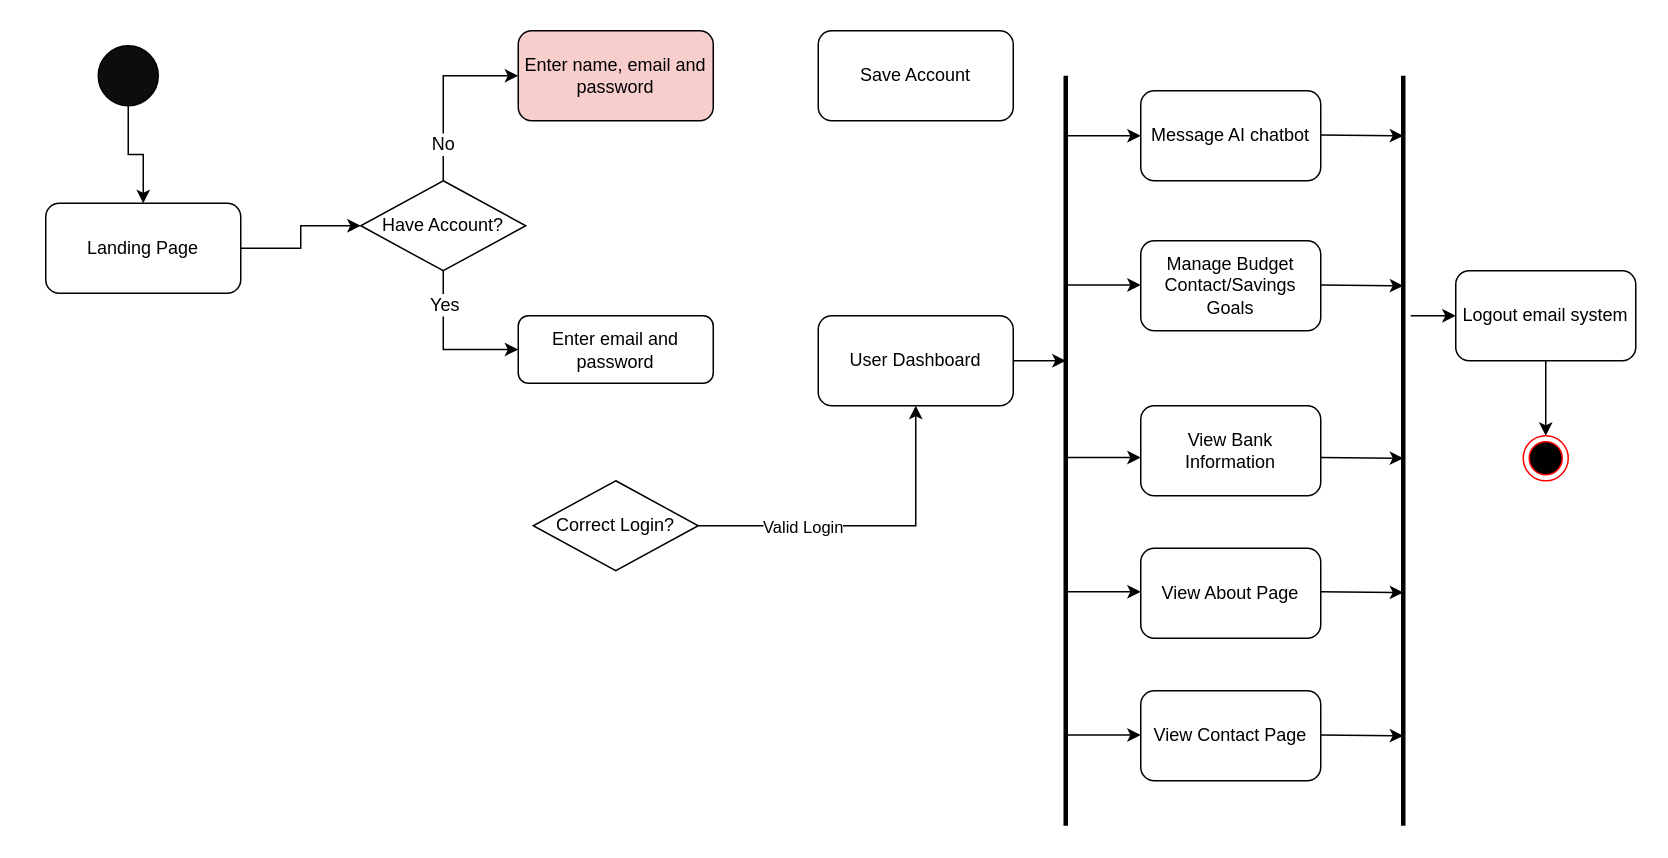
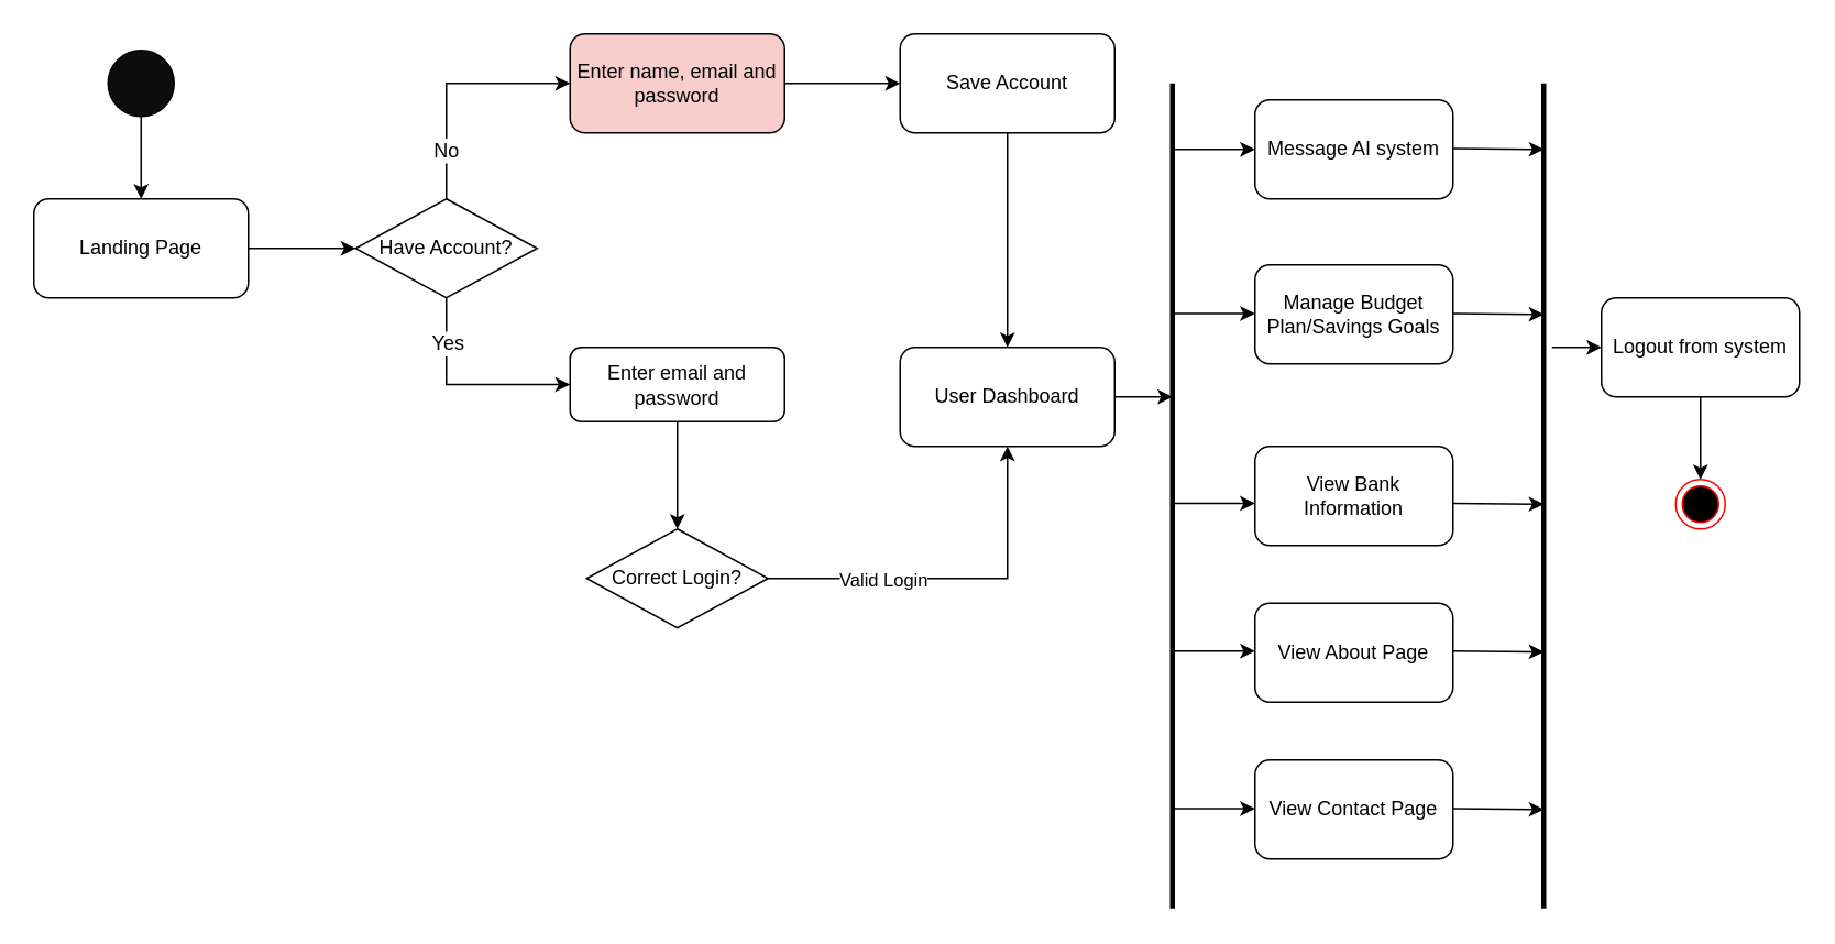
+ <mxCell id="11" style="edgeStyle=orthogonalEdgeStyle;rounded=0;orthogonalLoop=1;jettySize=auto;html=1;exitX=1;exitY=0.5;exitDx=0;exitDy=0;entryX=0;entryY=0.5;entryDx=0;entryDy=0;" edge="1" parent="1" source="12" target="21"><mxGeometry relative="1" as="geometry" /></mxCell>
- <mxCell id="23" value="Message AI chatbot" style="rounded=1;whiteSpace=wrap;html=1;" vertex="1" parent="1"><mxGeometry x="760" y="60" width="120" height="60" as="geometry" /></mxCell>
+ <mxCell id="23" value="Message AI system" style="rounded=1;whiteSpace=wrap;html=1;" vertex="1" parent="1"><mxGeometry x="760" y="60" width="120" height="60" as="geometry" /></mxCell>
+ <mxCell id="20" style="edgeStyle=orthogonalEdgeStyle;rounded=0;orthogonalLoop=1;jettySize=auto;html=1;exitX=0.5;exitY=1;exitDx=0;exitDy=0;entryX=0.5;entryY=0;entryDx=0;entryDy=0;" edge="1" parent="1" source="21" target="19"><mxGeometry relative="1" as="geometry" /></mxCell>
- <mxCell id="10" value="Have Account?" style="rhombus;whiteSpace=wrap;html=1;" vertex="1" parent="1"><mxGeometry x="240" y="120" width="110" height="60" as="geometry" /></mxCell>
+ <mxCell id="10" value="Have Account?" style="rhombus;whiteSpace=wrap;html=1;" vertex="1" parent="1"><mxGeometry x="215" y="120" width="110" height="60" as="geometry" /></mxCell>
- <mxCell id="5" value="Landing Page" style="rounded=1;whiteSpace=wrap;html=1;" vertex="1" parent="1"><mxGeometry x="30" y="135" width="130" height="60" as="geometry" /></mxCell>
+ <mxCell id="5" value="Landing Page" style="rounded=1;whiteSpace=wrap;html=1;" vertex="1" parent="1"><mxGeometry x="20" y="120" width="130" height="60" as="geometry" /></mxCell>
- <mxCell id="25" value="Manage Budget Contact/Savings Goals" style="rounded=1;whiteSpace=wrap;html=1;" vertex="1" parent="1"><mxGeometry x="760" y="160" width="120" height="60" as="geometry" /></mxCell>
+ <mxCell id="25" value="Manage Budget Plan/Savings Goals" style="rounded=1;whiteSpace=wrap;html=1;" vertex="1" parent="1"><mxGeometry x="760" y="160" width="120" height="60" as="geometry" /></mxCell>
- <mxCell id="35" value="Logout email system" style="rounded=1;whiteSpace=wrap;html=1;" vertex="1" parent="1"><mxGeometry x="970" y="180" width="120" height="60" as="geometry" /></mxCell>
+ <mxCell id="35" value="Logout from system" style="rounded=1;whiteSpace=wrap;html=1;" vertex="1" parent="1"><mxGeometry x="970" y="180" width="120" height="60" as="geometry" /></mxCell>
+ <mxCell id="13" style="edgeStyle=orthogonalEdgeStyle;rounded=0;orthogonalLoop=1;jettySize=auto;html=1;exitX=0.5;exitY=1;exitDx=0;exitDy=0;entryX=0.5;entryY=0;entryDx=0;entryDy=0;" edge="1" parent="1" source="14" target="17"><mxGeometry relative="1" as="geometry" /></mxCell>
